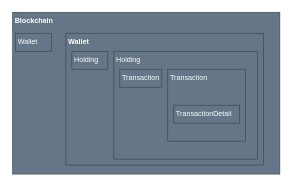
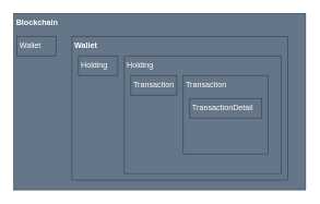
- <mxCell id="8" value="TransactionDetail" style="rounded=0;whiteSpace=wrap;html=1;align=left;verticalAlign=top;spacingLeft=2;fillColor=#647687;fontColor=#ffffff;strokeColor=#314354;" parent="1" vertex="1"><mxGeometry x="289" y="175" width="110" height="30" as="geometry" /></mxCell>
+ <mxCell id="8" value="TransactionDetail" style="rounded=0;whiteSpace=wrap;html=1;align=left;verticalAlign=top;spacingLeft=2;fillColor=#647687;fontColor=#ffffff;strokeColor=#314354;" parent="1" vertex="1"><mxGeometry x="289" y="150" width="110" height="30" as="geometry" /></mxCell>
